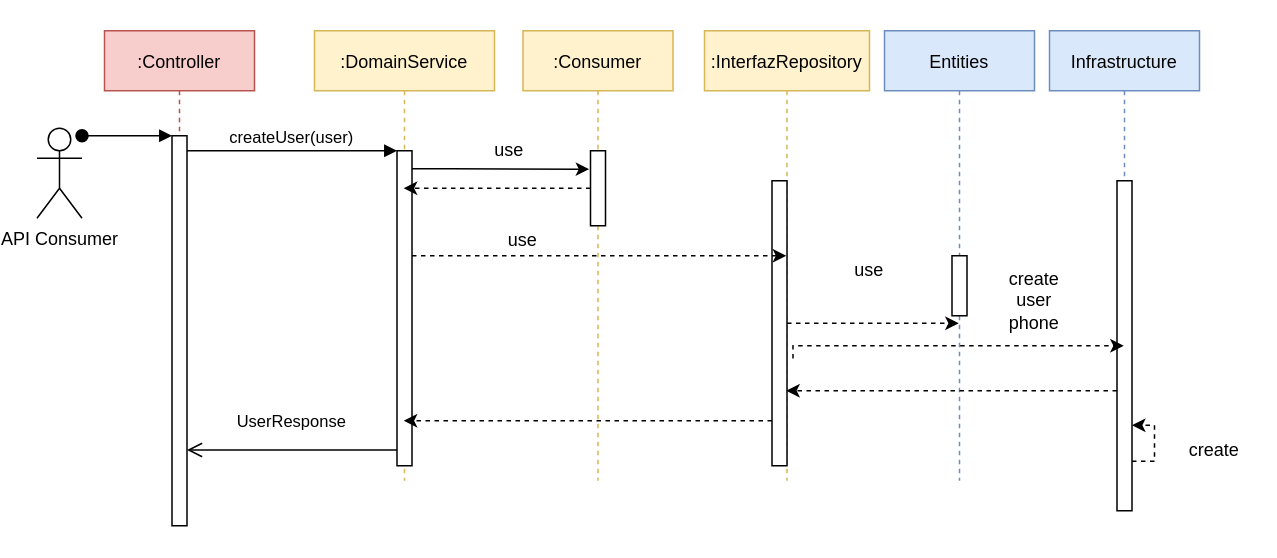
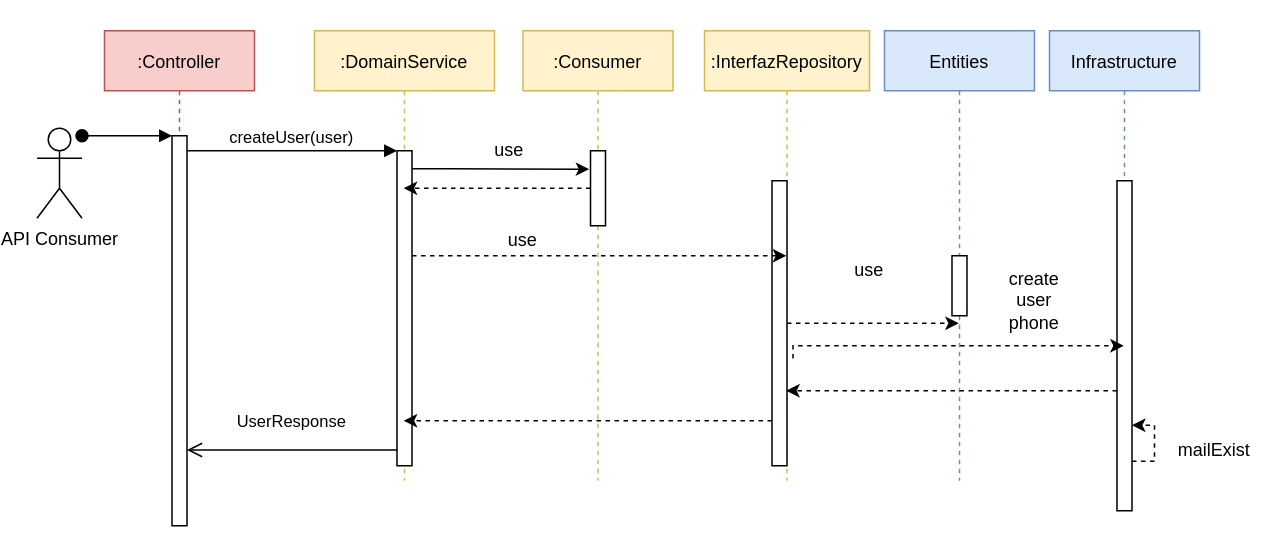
- <mxCell id="25" value="create" style="text;html=1;strokeColor=none;fillColor=none;align=center;verticalAlign=middle;whiteSpace=wrap;rounded=0;" vertex="1" parent="1"><mxGeometry x="785" y="290" width="40" height="20" as="geometry" /></mxCell>
+ <mxCell id="25" value="mailExist" style="text;html=1;strokeColor=none;fillColor=none;align=center;verticalAlign=middle;whiteSpace=wrap;rounded=0;" vertex="1" parent="1"><mxGeometry x="785" y="290" width="40" height="20" as="geometry" /></mxCell>
